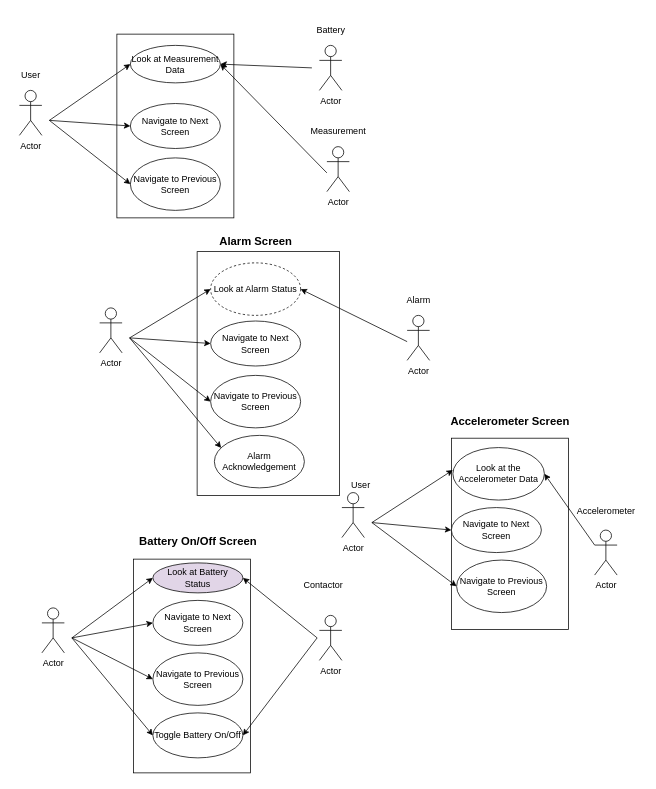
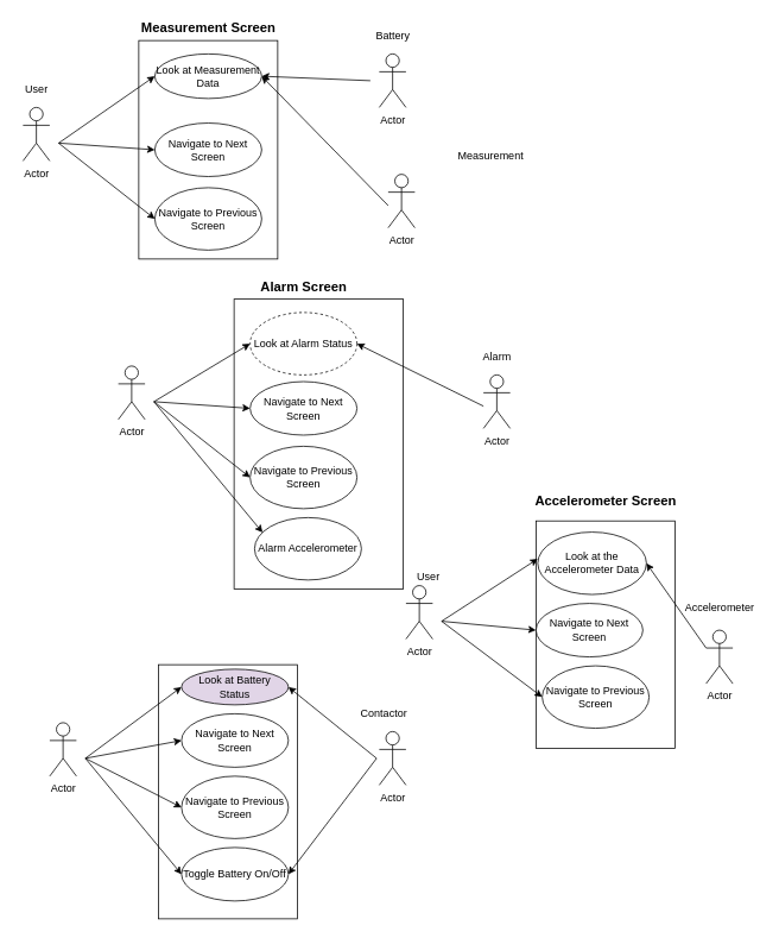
+ <mxCell id="4" value="&lt;b&gt;&lt;font style=&quot;font-size: 15px&quot;&gt;Measurement Screen&lt;/font&gt;&lt;/b&gt;" style="text;html=1;align=center;verticalAlign=middle;resizable=0;points=[];autosize=1;" parent="1" vertex="1"><mxGeometry x="148" y="20" width="170" height="20" as="geometry" /></mxCell>
- <mxCell id="43" value="Measurement" style="text;html=1;align=center;verticalAlign=middle;resizable=0;points=[];autosize=1;" parent="1" vertex="1"><mxGeometry x="405" y="165" width="90" height="20" as="geometry" /></mxCell>
+ <mxCell id="43" value="Measurement" style="text;html=1;align=center;verticalAlign=middle;resizable=0;points=[];autosize=1;" parent="1" vertex="1"><mxGeometry x="505" y="165" width="90" height="20" as="geometry" /></mxCell>
- <mxCell id="45" value="Alarm Acknowledgement " style="ellipse;whiteSpace=wrap;html=1;" parent="1" vertex="1"><mxGeometry x="285" y="580" width="120" height="70" as="geometry" /></mxCell>
+ <mxCell id="45" value="Alarm Accelerometer " style="ellipse;whiteSpace=wrap;html=1;" parent="1" vertex="1"><mxGeometry x="285" y="580" width="120" height="70" as="geometry" /></mxCell>
- <mxCell id="22" value="&lt;b&gt;&lt;font style=&quot;font-size: 15px&quot;&gt;Battery On/Off Screen&lt;/font&gt;&lt;/b&gt;" style="text;html=1;align=center;verticalAlign=middle;resizable=0;points=[];autosize=1;" parent="1" vertex="1"><mxGeometry x="178" y="710" width="170" height="20" as="geometry" /></mxCell>
- <mxCell id="36" value="Contactor" style="text;html=1;align=center;verticalAlign=middle;resizable=0;points=[];autosize=1;" parent="1" vertex="1"><mxGeometry x="395" y="770" width="70" height="20" as="geometry" /></mxCell>
+ <mxCell id="36" value="Contactor" style="text;html=1;align=center;verticalAlign=middle;resizable=0;points=[];autosize=1;" parent="1" vertex="1"><mxGeometry x="395" y="790" width="70" height="20" as="geometry" /></mxCell>
